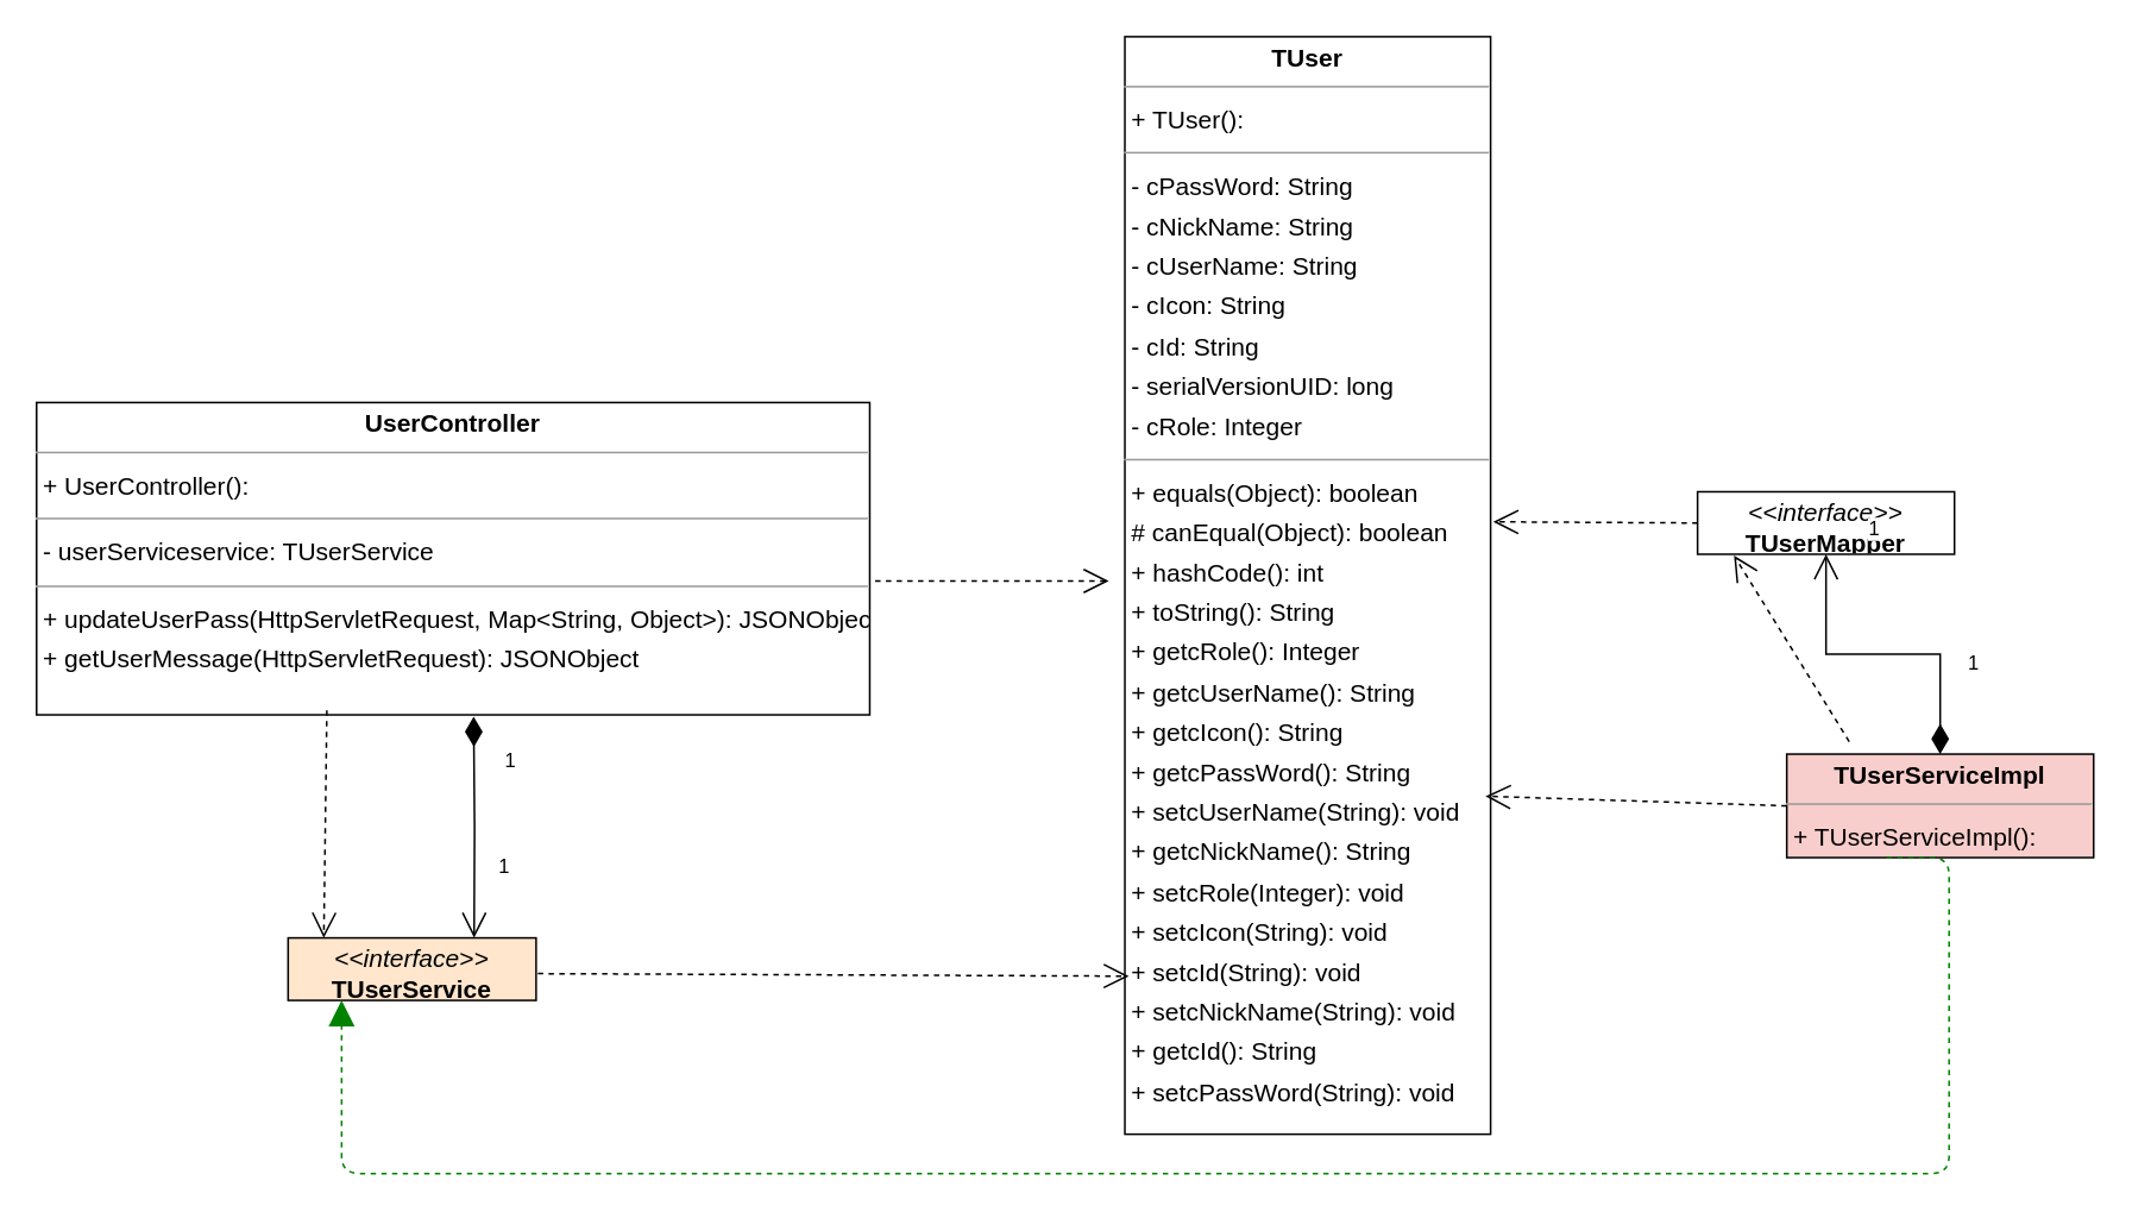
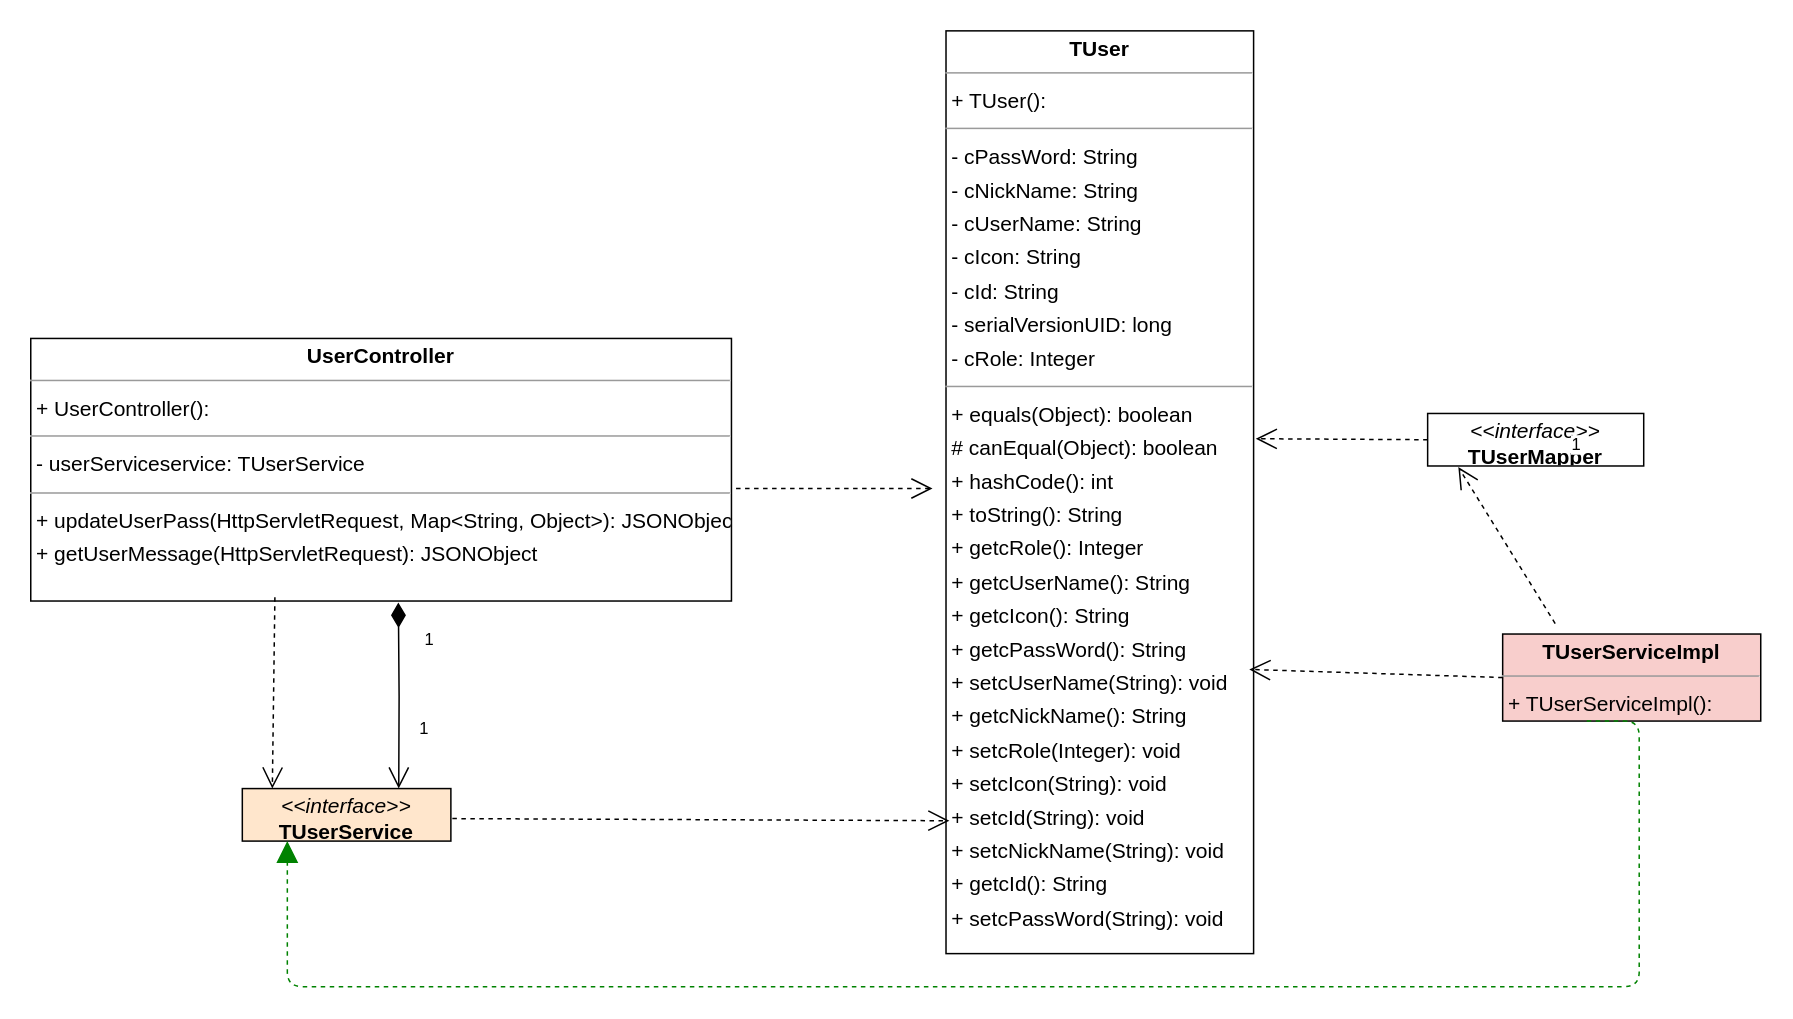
- <mxCell id="15" value="1" style="endArrow=open;html=1;endSize=12;startArrow=diamondThin;startSize=14;startFill=1;edgeStyle=orthogonalEdgeStyle;align=left;verticalAlign=bottom;rounded=0;entryX=0.5;entryY=1;entryDx=0;entryDy=0;exitX=0.5;exitY=0;exitDx=0;exitDy=0;" edge="1" parent="1" source="5" target="3"><mxGeometry x="-0.522" y="-14" relative="1" as="geometry"><mxPoint x="941" y="375" as="sourcePoint" /><mxPoint x="1101" y="375" as="targetPoint" /><mxPoint as="offset" /></mxGeometry></mxCell>
